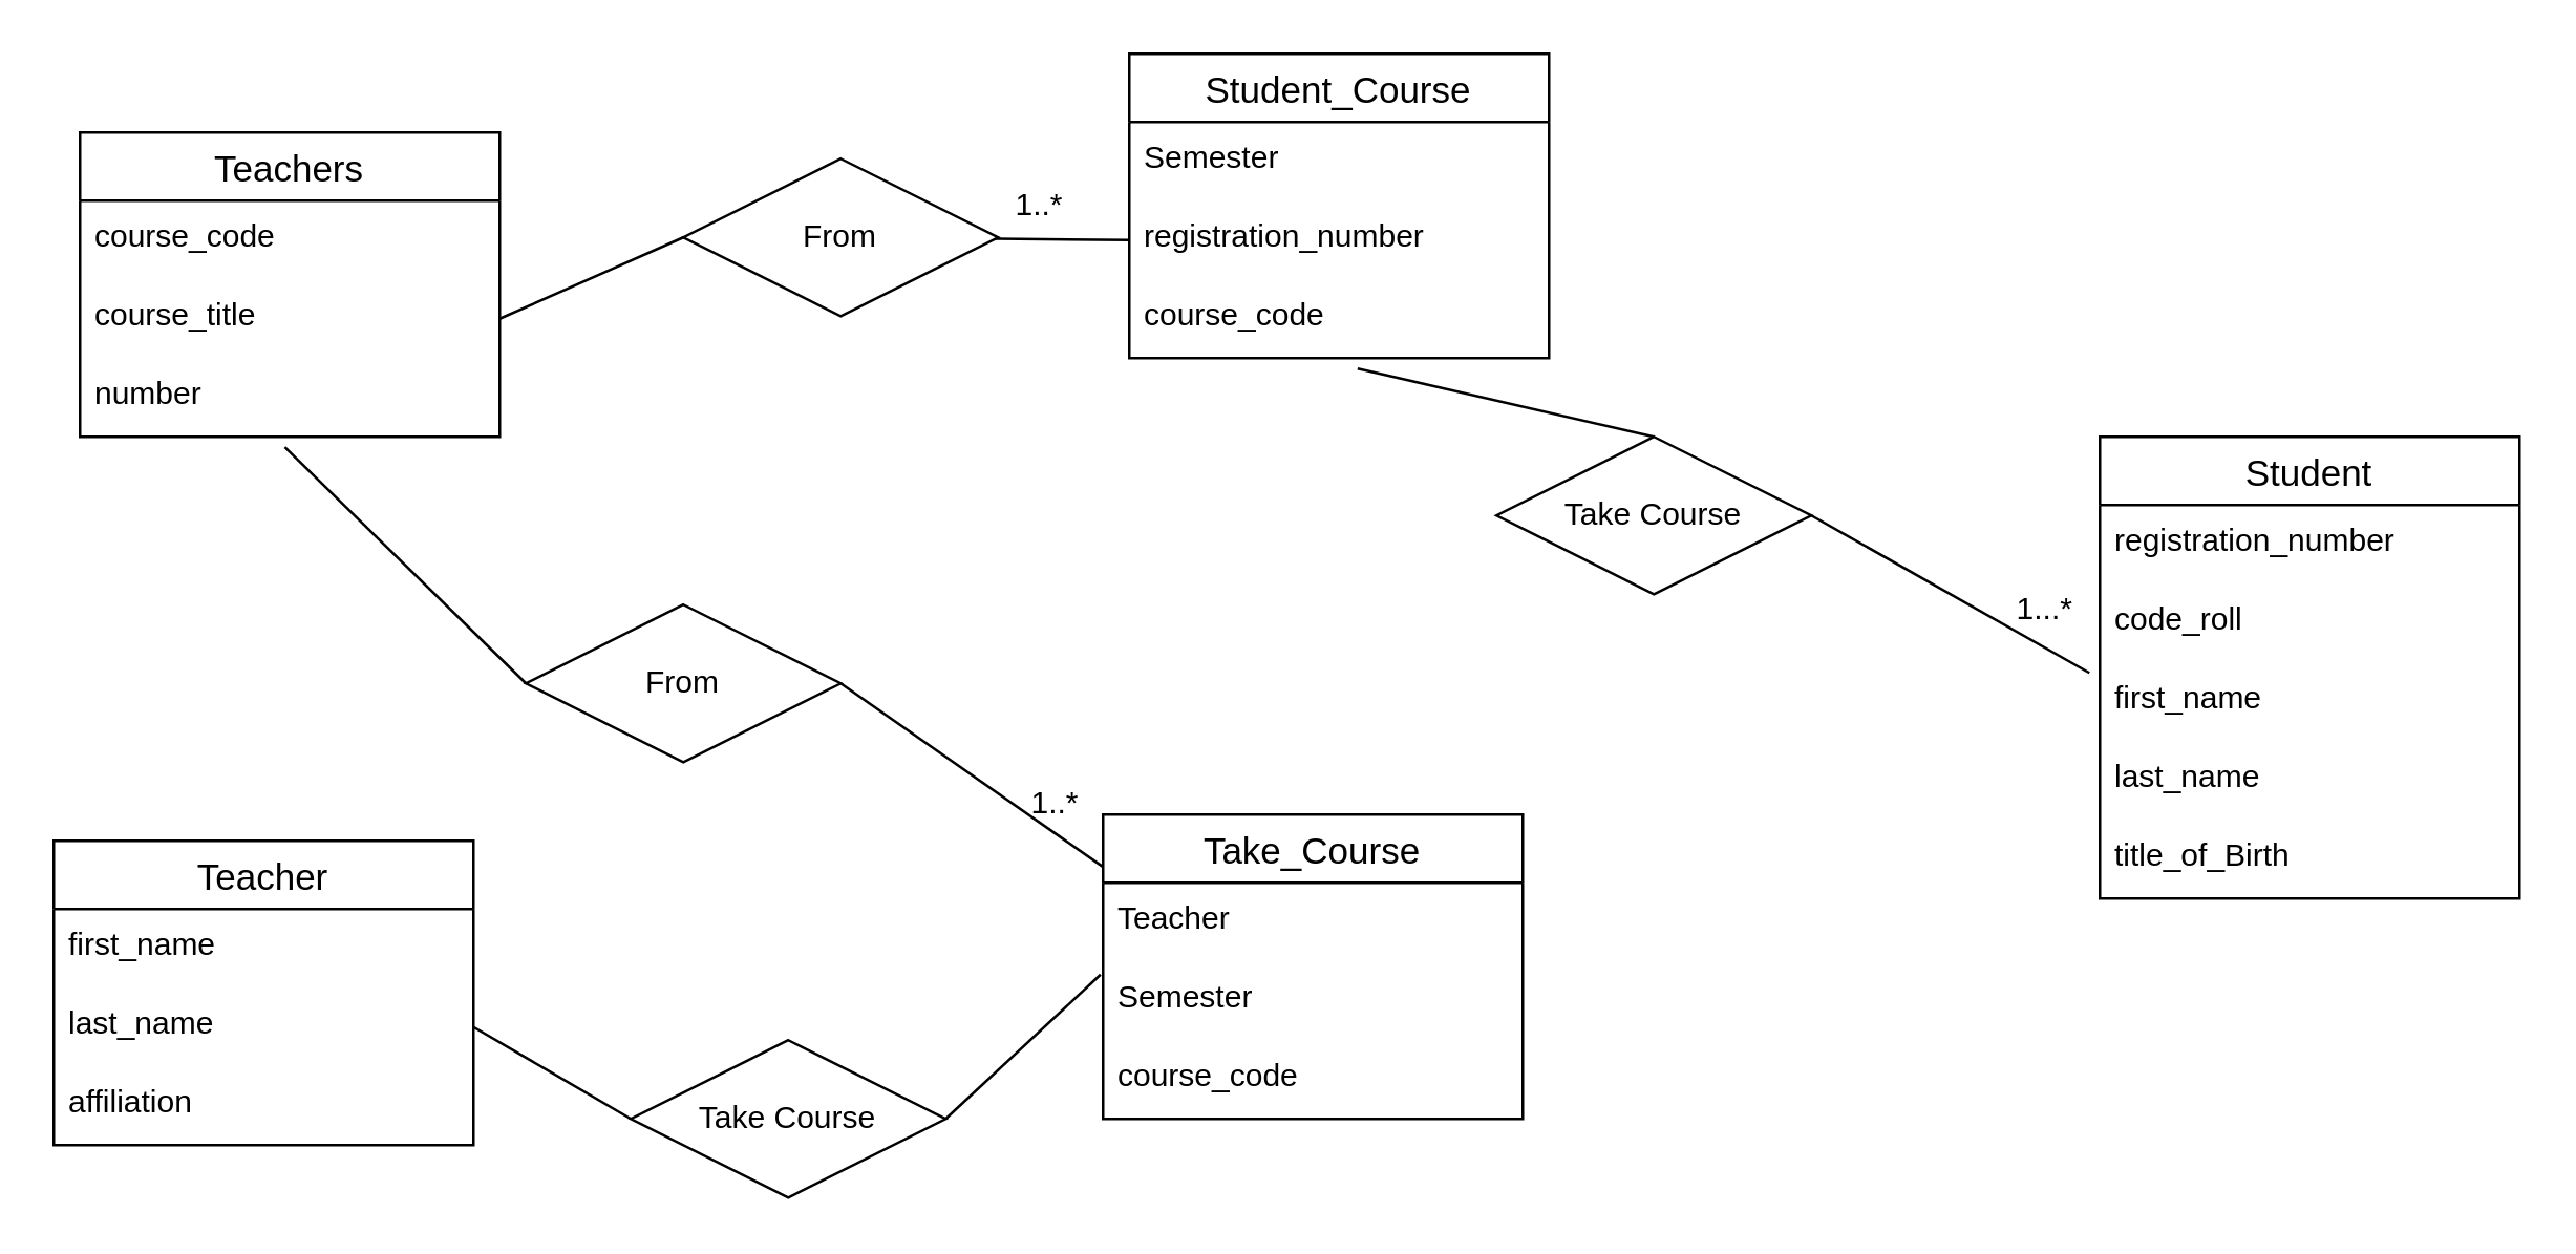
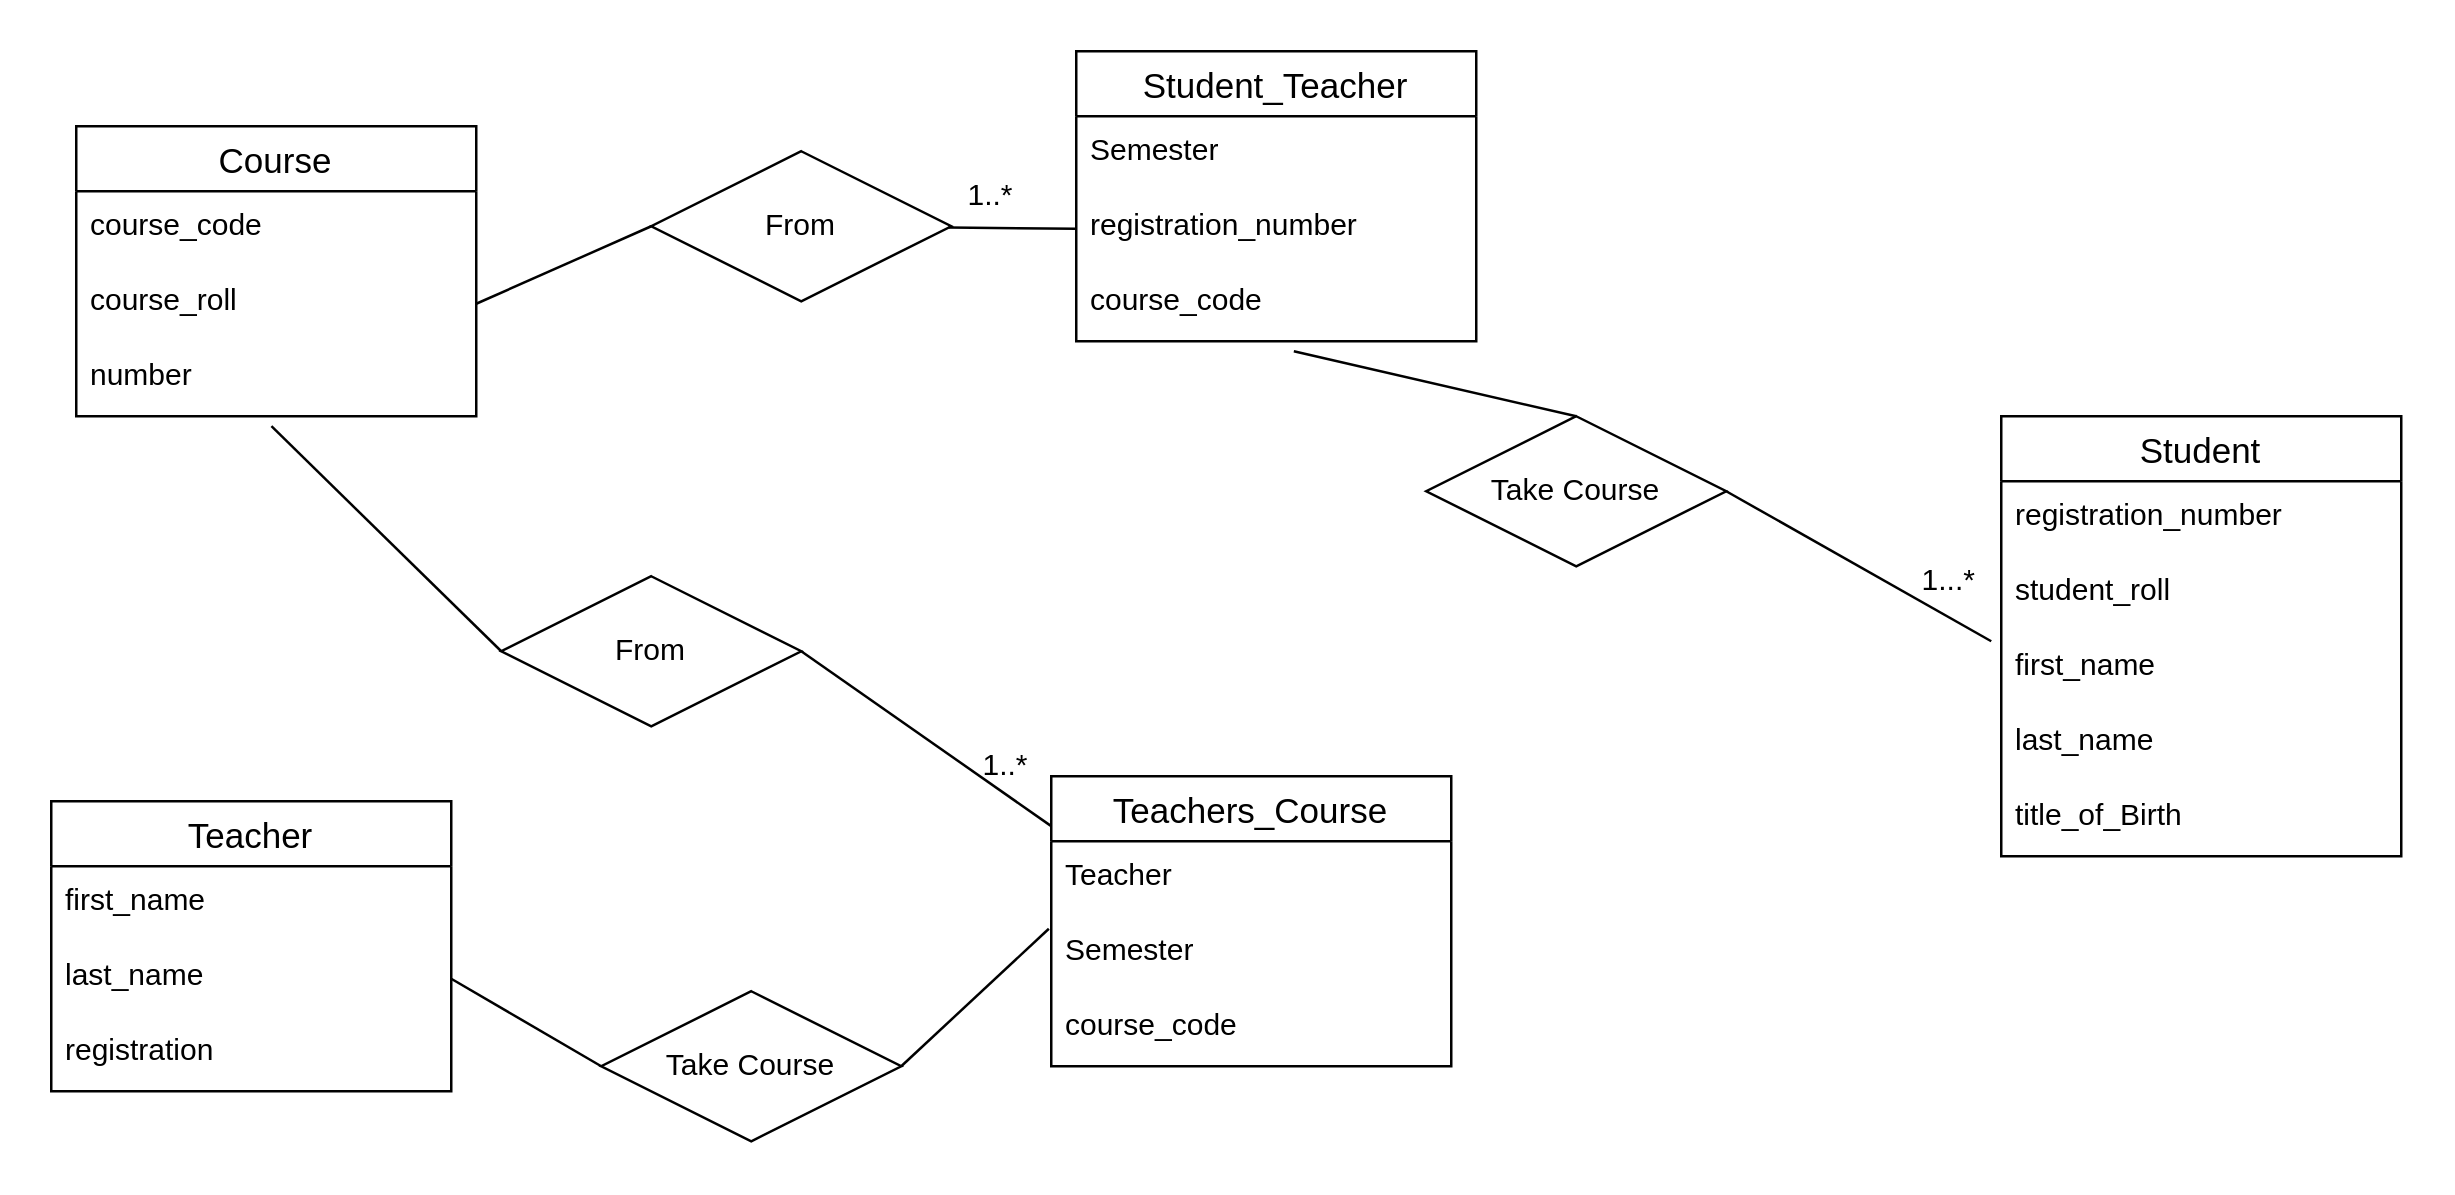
- <mxCell id="16" value="Student_Course" style="swimlane;fontStyle=0;childLayout=stackLayout;horizontal=1;startSize=26;horizontalStack=0;resizeParent=1;resizeParentMax=0;resizeLast=0;collapsible=1;marginBottom=0;align=center;fontSize=14;" parent="1" vertex="1"><mxGeometry x="430" y="20" width="160" height="116" as="geometry" /></mxCell>
+ <mxCell id="16" value="Student_Teacher" style="swimlane;fontStyle=0;childLayout=stackLayout;horizontal=1;startSize=26;horizontalStack=0;resizeParent=1;resizeParentMax=0;resizeLast=0;collapsible=1;marginBottom=0;align=center;fontSize=14;" parent="1" vertex="1"><mxGeometry x="430" y="20" width="160" height="116" as="geometry" /></mxCell>
- <mxCell id="2" value="Teachers" style="swimlane;fontStyle=0;childLayout=stackLayout;horizontal=1;startSize=26;horizontalStack=0;resizeParent=1;resizeParentMax=0;resizeLast=0;collapsible=1;marginBottom=0;align=center;fontSize=14;" parent="1" vertex="1"><mxGeometry x="30" y="50" width="160" height="116" as="geometry" /></mxCell>
+ <mxCell id="2" value="Course" style="swimlane;fontStyle=0;childLayout=stackLayout;horizontal=1;startSize=26;horizontalStack=0;resizeParent=1;resizeParentMax=0;resizeLast=0;collapsible=1;marginBottom=0;align=center;fontSize=14;" parent="1" vertex="1"><mxGeometry x="30" y="50" width="160" height="116" as="geometry" /></mxCell>
- <mxCell id="4" value="course_title" style="text;strokeColor=none;fillColor=none;spacingLeft=4;spacingRight=4;overflow=hidden;rotatable=0;points=[[0,0.5],[1,0.5]];portConstraint=eastwest;fontSize=12;" parent="2" vertex="1"><mxGeometry y="56" width="160" height="30" as="geometry" /></mxCell>
+ <mxCell id="4" value="course_roll" style="text;strokeColor=none;fillColor=none;spacingLeft=4;spacingRight=4;overflow=hidden;rotatable=0;points=[[0,0.5],[1,0.5]];portConstraint=eastwest;fontSize=12;" parent="2" vertex="1"><mxGeometry y="56" width="160" height="30" as="geometry" /></mxCell>
- <mxCell id="12" value="code_roll" style="text;strokeColor=none;fillColor=none;spacingLeft=4;spacingRight=4;overflow=hidden;rotatable=0;points=[[0,0.5],[1,0.5]];portConstraint=eastwest;fontSize=12;" parent="10" vertex="1"><mxGeometry y="56" width="160" height="30" as="geometry" /></mxCell>
+ <mxCell id="12" value="student_roll" style="text;strokeColor=none;fillColor=none;spacingLeft=4;spacingRight=4;overflow=hidden;rotatable=0;points=[[0,0.5],[1,0.5]];portConstraint=eastwest;fontSize=12;" parent="10" vertex="1"><mxGeometry y="56" width="160" height="30" as="geometry" /></mxCell>
- <mxCell id="20" value="Take_Course" style="swimlane;fontStyle=0;childLayout=stackLayout;horizontal=1;startSize=26;horizontalStack=0;resizeParent=1;resizeParentMax=0;resizeLast=0;collapsible=1;marginBottom=0;align=center;fontSize=14;" parent="1" vertex="1"><mxGeometry x="420" y="310" width="160" height="116" as="geometry" /></mxCell>
+ <mxCell id="20" value="Teachers_Course" style="swimlane;fontStyle=0;childLayout=stackLayout;horizontal=1;startSize=26;horizontalStack=0;resizeParent=1;resizeParentMax=0;resizeLast=0;collapsible=1;marginBottom=0;align=center;fontSize=14;" parent="1" vertex="1"><mxGeometry x="420" y="310" width="160" height="116" as="geometry" /></mxCell>
- <mxCell id="9" value="affiliation" style="text;strokeColor=none;fillColor=none;spacingLeft=4;spacingRight=4;overflow=hidden;rotatable=0;points=[[0,0.5],[1,0.5]];portConstraint=eastwest;fontSize=12;" parent="6" vertex="1"><mxGeometry y="86" width="160" height="30" as="geometry" /></mxCell>
+ <mxCell id="9" value="registration" style="text;strokeColor=none;fillColor=none;spacingLeft=4;spacingRight=4;overflow=hidden;rotatable=0;points=[[0,0.5],[1,0.5]];portConstraint=eastwest;fontSize=12;" parent="6" vertex="1"><mxGeometry y="86" width="160" height="30" as="geometry" /></mxCell>
